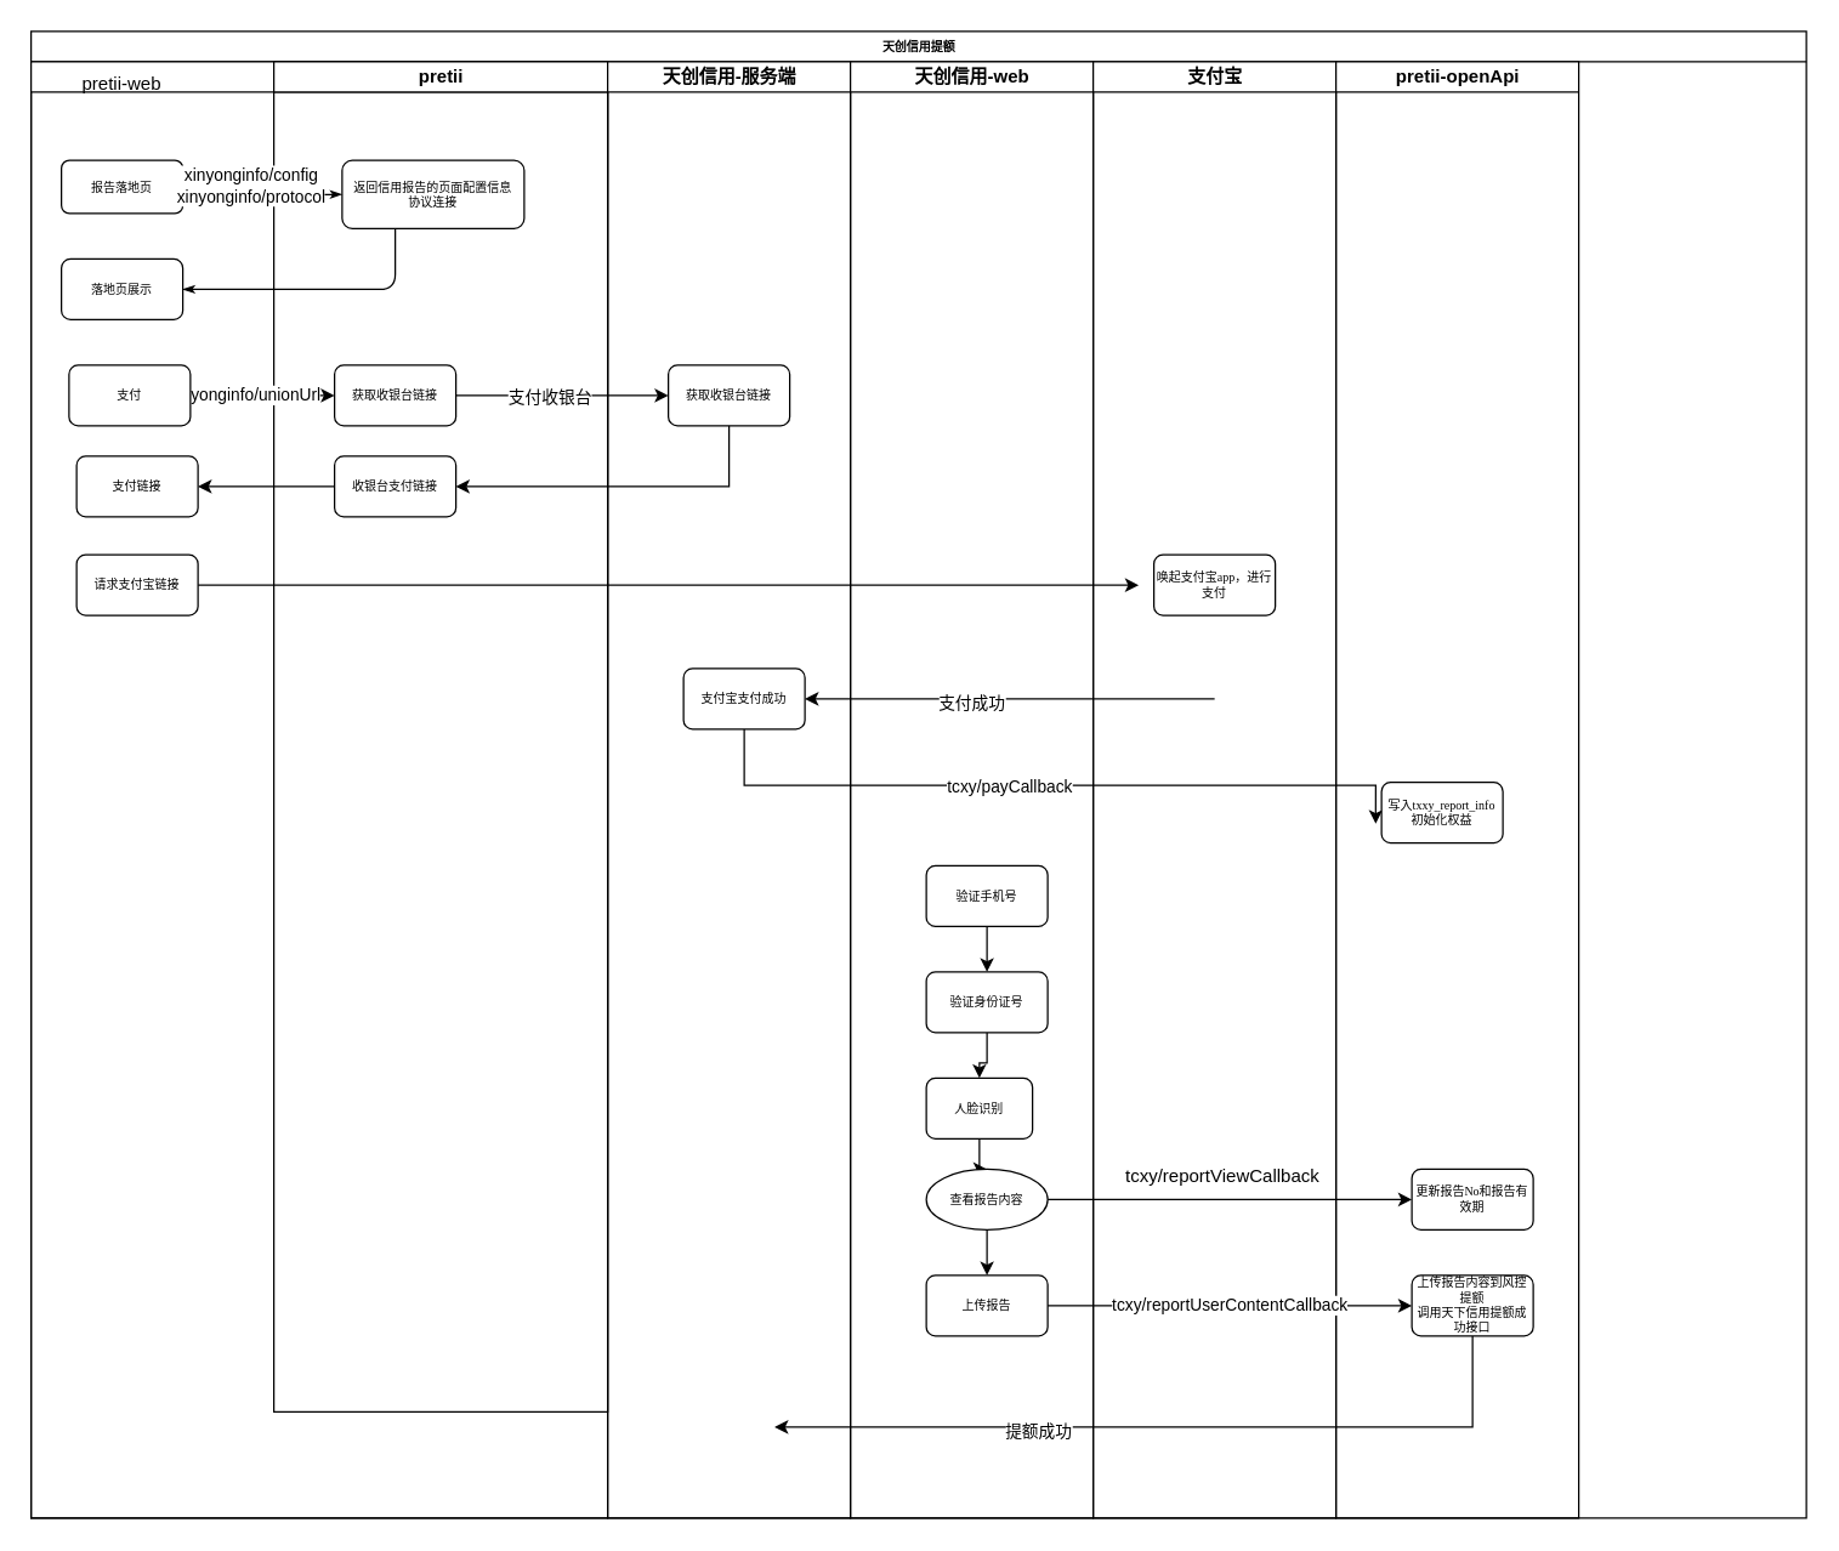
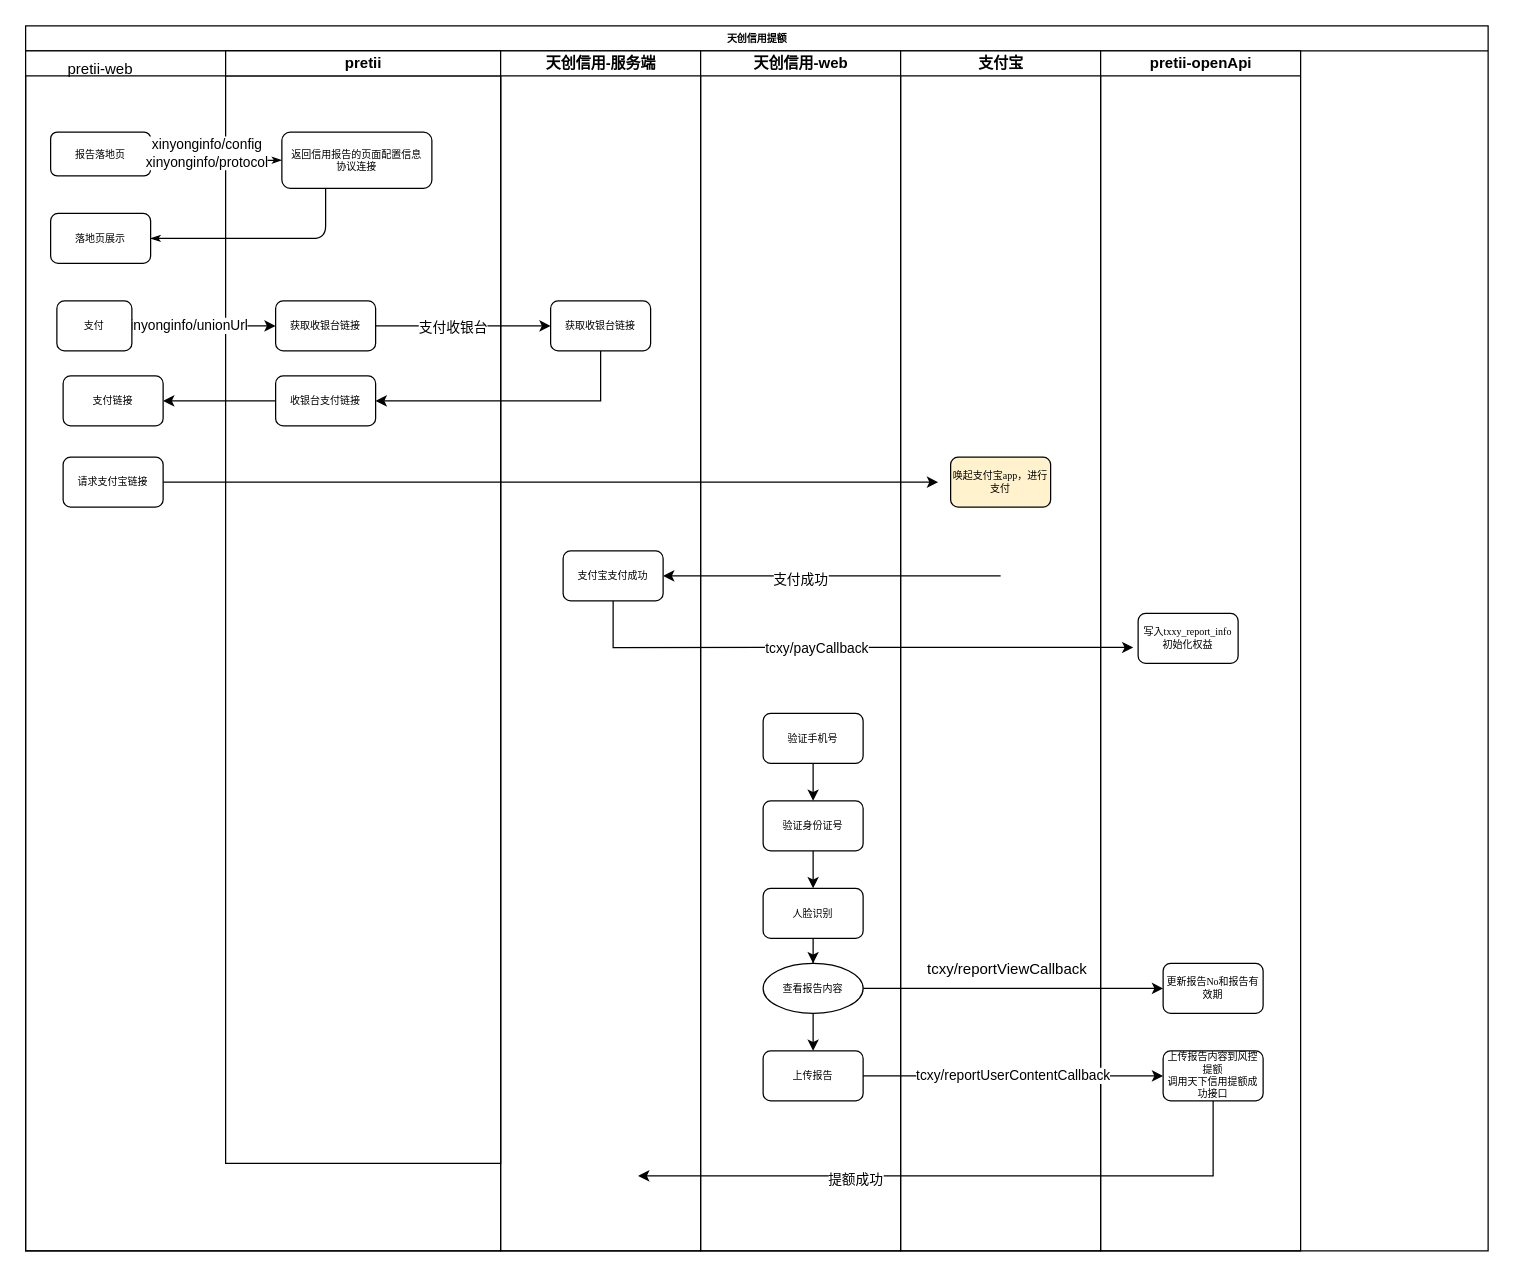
- <mxCell id="17" value="支付" style="rounded=1;whiteSpace=wrap;html=1;shadow=0;labelBackgroundColor=none;strokeWidth=1;fontFamily=Verdana;fontSize=8;align=center;" vertex="1" parent="5"><mxGeometry x="25" y="200" width="80" height="40" as="geometry" /></mxCell>
+ <mxCell id="17" value="支付" style="rounded=1;whiteSpace=wrap;html=1;shadow=0;labelBackgroundColor=none;strokeWidth=1;fontFamily=Verdana;fontSize=8;align=center;" vertex="1" parent="5"><mxGeometry x="25" y="200" width="60" height="40" as="geometry" /></mxCell>
- <mxCell id="37" value="唤起支付宝app，进行支付" style="rounded=1;whiteSpace=wrap;html=1;shadow=0;labelBackgroundColor=none;strokeWidth=1;fontFamily=Verdana;fontSize=8;align=center;" vertex="1" parent="36"><mxGeometry x="40" y="325" width="80" height="40" as="geometry" /></mxCell>
+ <mxCell id="37" value="唤起支付宝app，进行支付" style="rounded=1;whiteSpace=wrap;html=1;shadow=0;labelBackgroundColor=none;strokeWidth=1;fontFamily=Verdana;fontSize=8;align=center;fillColor=#fff2cc;" vertex="1" parent="36"><mxGeometry x="40" y="325" width="80" height="40" as="geometry" /></mxCell>
- <mxCell id="46" value="写入txxy_report_info&lt;br&gt;初始化权益" style="rounded=1;whiteSpace=wrap;html=1;shadow=0;labelBackgroundColor=none;strokeWidth=1;fontFamily=Verdana;fontSize=8;align=center;" vertex="1" parent="45"><mxGeometry x="30" y="475" width="80" height="40" as="geometry" /></mxCell>
+ <mxCell id="46" value="写入txxy_report_info&lt;br&gt;初始化权益" style="rounded=1;whiteSpace=wrap;html=1;shadow=0;labelBackgroundColor=none;strokeWidth=1;fontFamily=Verdana;fontSize=8;align=center;" vertex="1" parent="45"><mxGeometry x="30" y="450" width="80" height="40" as="geometry" /></mxCell>
- <mxCell id="31" value="人脸识别" style="rounded=1;whiteSpace=wrap;html=1;shadow=0;labelBackgroundColor=none;strokeWidth=1;fontFamily=Verdana;fontSize=8;align=center;" vertex="1" parent="26"><mxGeometry x="50" y="670" width="70" height="40" as="geometry" /></mxCell>
+ <mxCell id="31" value="人脸识别" style="rounded=1;whiteSpace=wrap;html=1;shadow=0;labelBackgroundColor=none;strokeWidth=1;fontFamily=Verdana;fontSize=8;align=center;" vertex="1" parent="26"><mxGeometry x="50" y="670" width="80" height="40" as="geometry" /></mxCell>
